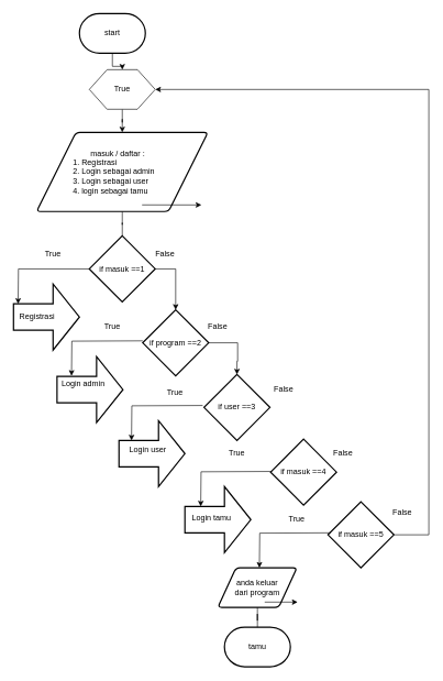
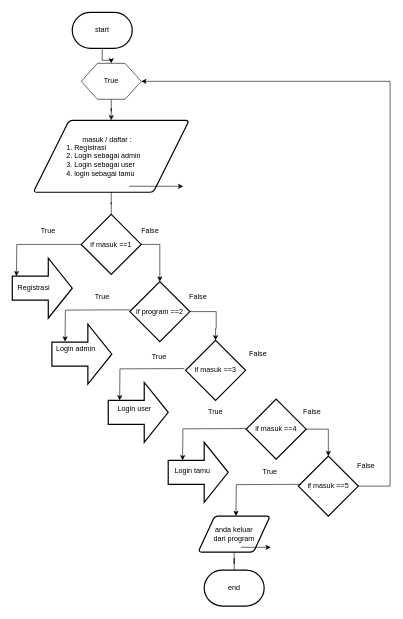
- <mxCell id="15" value="if user ==3" style="strokeWidth=2;html=1;shape=mxgraph.flowchart.decision;whiteSpace=wrap;" vertex="1" parent="1"><mxGeometry x="309" y="567" width="100" height="100" as="geometry" /></mxCell>
+ <mxCell id="15" value="if masuk ==3" style="strokeWidth=2;html=1;shape=mxgraph.flowchart.decision;whiteSpace=wrap;" vertex="1" parent="1"><mxGeometry x="309" y="567" width="100" height="100" as="geometry" /></mxCell>
+ <mxCell id="31" style="edgeStyle=orthogonalEdgeStyle;rounded=0;orthogonalLoop=1;jettySize=auto;html=1;entryX=0.5;entryY=0;entryDx=0;entryDy=0;entryPerimeter=0;" edge="1" parent="1" source="16" target="18"><mxGeometry relative="1" as="geometry"><Array as="points"><mxPoint x="547" y="715" /></Array></mxGeometry></mxCell>
- <mxCell id="42" value="tamu" style="strokeWidth=2;html=1;shape=mxgraph.flowchart.terminator;whiteSpace=wrap;" vertex="1" parent="1"><mxGeometry x="340" y="950" width="100" height="60" as="geometry" /></mxCell>
+ <mxCell id="42" value="end" style="strokeWidth=2;html=1;shape=mxgraph.flowchart.terminator;whiteSpace=wrap;" vertex="1" parent="1"><mxGeometry x="340" y="950" width="100" height="60" as="geometry" /></mxCell>
